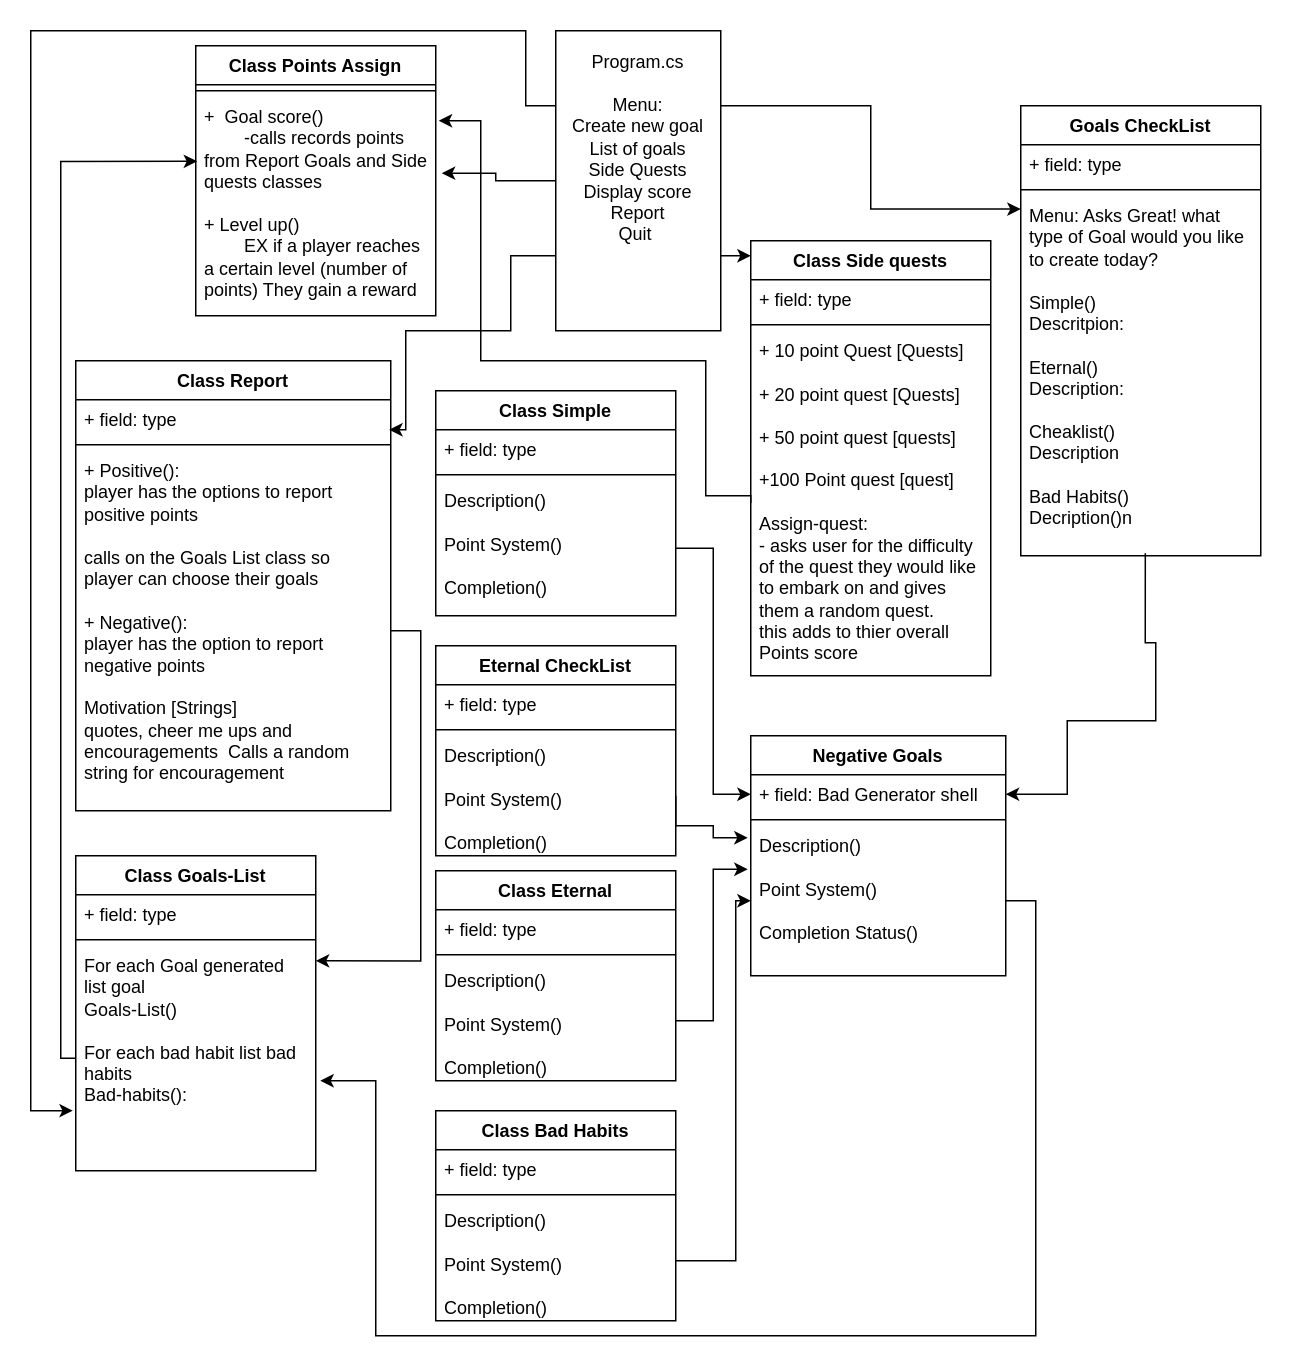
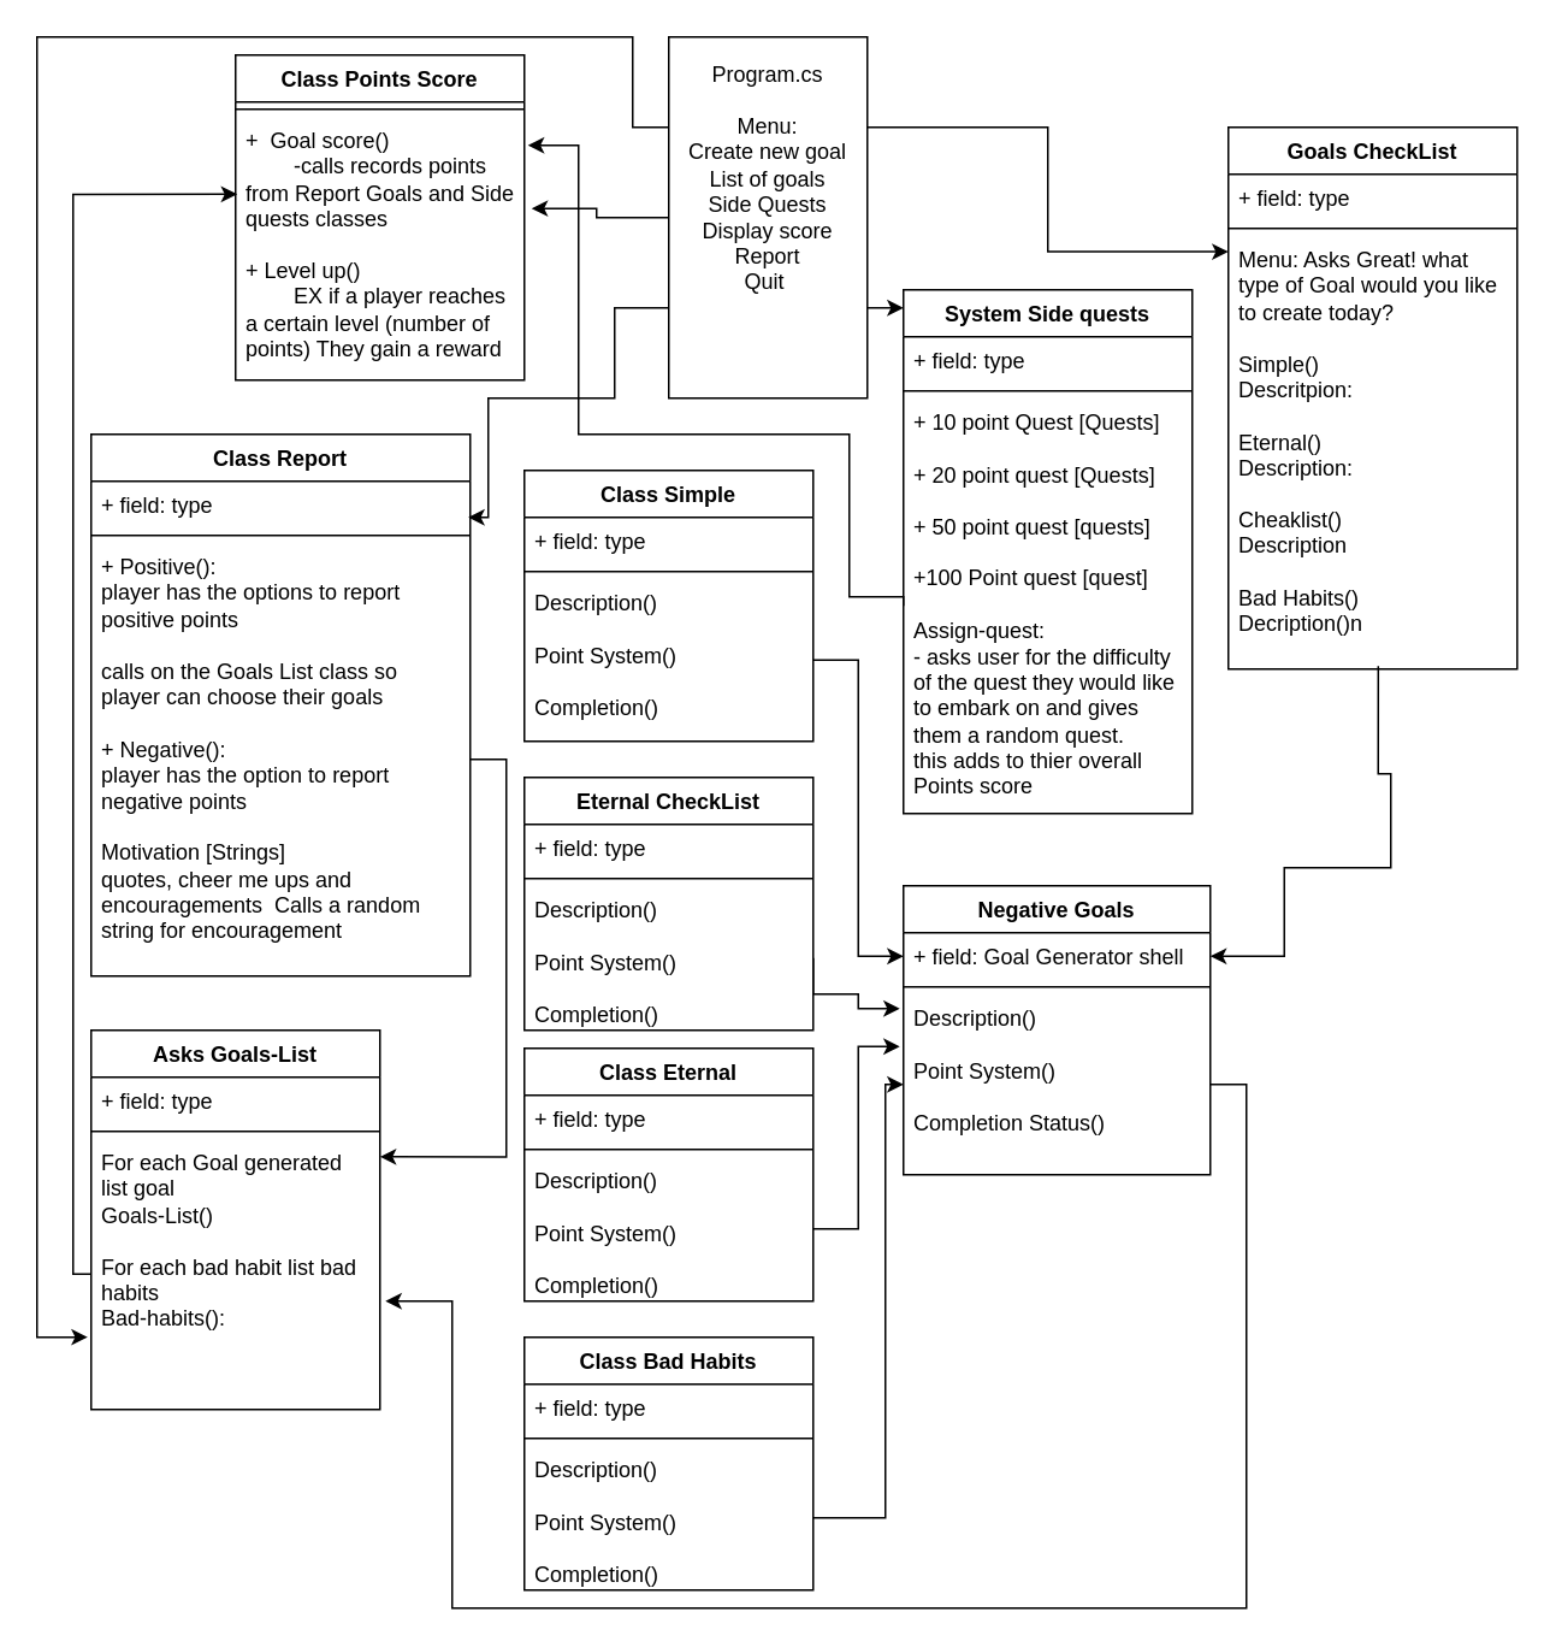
- <mxCell id="9" value="Class Points Assign" style="swimlane;fontStyle=1;align=center;verticalAlign=top;childLayout=stackLayout;horizontal=1;startSize=26;horizontalStack=0;resizeParent=1;resizeParentMax=0;resizeLast=0;collapsible=1;marginBottom=0;whiteSpace=wrap;html=1;" vertex="1" parent="1"><mxGeometry x="130" y="30" width="160" height="180" as="geometry" /></mxCell>
+ <mxCell id="9" value="Class Points Score" style="swimlane;fontStyle=1;align=center;verticalAlign=top;childLayout=stackLayout;horizontal=1;startSize=26;horizontalStack=0;resizeParent=1;resizeParentMax=0;resizeLast=0;collapsible=1;marginBottom=0;whiteSpace=wrap;html=1;" vertex="1" parent="1"><mxGeometry x="130" y="30" width="160" height="180" as="geometry" /></mxCell>
- <mxCell id="20" value="Class Side quests" style="swimlane;fontStyle=1;align=center;verticalAlign=top;childLayout=stackLayout;horizontal=1;startSize=26;horizontalStack=0;resizeParent=1;resizeParentMax=0;resizeLast=0;collapsible=1;marginBottom=0;whiteSpace=wrap;html=1;" vertex="1" parent="1"><mxGeometry x="500" y="160" width="160" height="290" as="geometry" /></mxCell>
+ <mxCell id="20" value="System Side quests" style="swimlane;fontStyle=1;align=center;verticalAlign=top;childLayout=stackLayout;horizontal=1;startSize=26;horizontalStack=0;resizeParent=1;resizeParentMax=0;resizeLast=0;collapsible=1;marginBottom=0;whiteSpace=wrap;html=1;" vertex="1" parent="1"><mxGeometry x="500" y="160" width="160" height="290" as="geometry" /></mxCell>
- <mxCell id="25" value="+ field: Bad Generator shell" style="text;strokeColor=none;fillColor=none;align=left;verticalAlign=top;spacingLeft=4;spacingRight=4;overflow=hidden;rotatable=0;points=[[0,0.5],[1,0.5]];portConstraint=eastwest;whiteSpace=wrap;html=1;" vertex="1" parent="24"><mxGeometry y="26" width="170" height="26" as="geometry" /></mxCell>
+ <mxCell id="25" value="+ field: Goal Generator shell" style="text;strokeColor=none;fillColor=none;align=left;verticalAlign=top;spacingLeft=4;spacingRight=4;overflow=hidden;rotatable=0;points=[[0,0.5],[1,0.5]];portConstraint=eastwest;whiteSpace=wrap;html=1;" vertex="1" parent="24"><mxGeometry y="26" width="170" height="26" as="geometry" /></mxCell>
- <mxCell id="16" value="Class Goals-List" style="swimlane;fontStyle=1;align=center;verticalAlign=top;childLayout=stackLayout;horizontal=1;startSize=26;horizontalStack=0;resizeParent=1;resizeParentMax=0;resizeLast=0;collapsible=1;marginBottom=0;whiteSpace=wrap;html=1;" vertex="1" parent="1"><mxGeometry x="50" y="570" width="160" height="210" as="geometry" /></mxCell>
+ <mxCell id="16" value="Asks Goals-List" style="swimlane;fontStyle=1;align=center;verticalAlign=top;childLayout=stackLayout;horizontal=1;startSize=26;horizontalStack=0;resizeParent=1;resizeParentMax=0;resizeLast=0;collapsible=1;marginBottom=0;whiteSpace=wrap;html=1;" vertex="1" parent="1"><mxGeometry x="50" y="570" width="160" height="210" as="geometry" /></mxCell>
